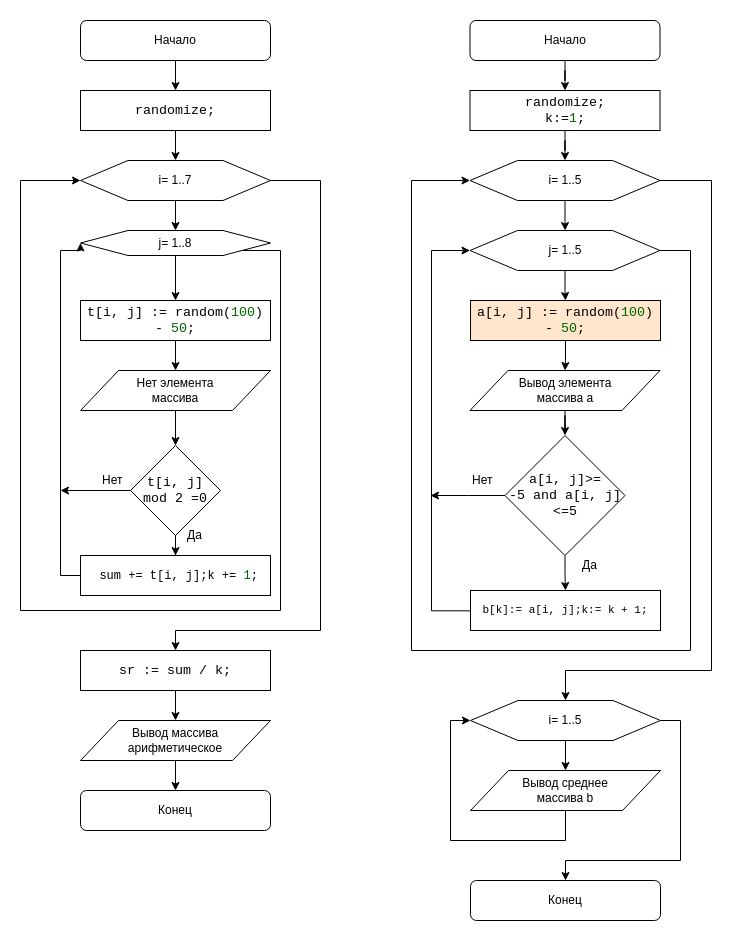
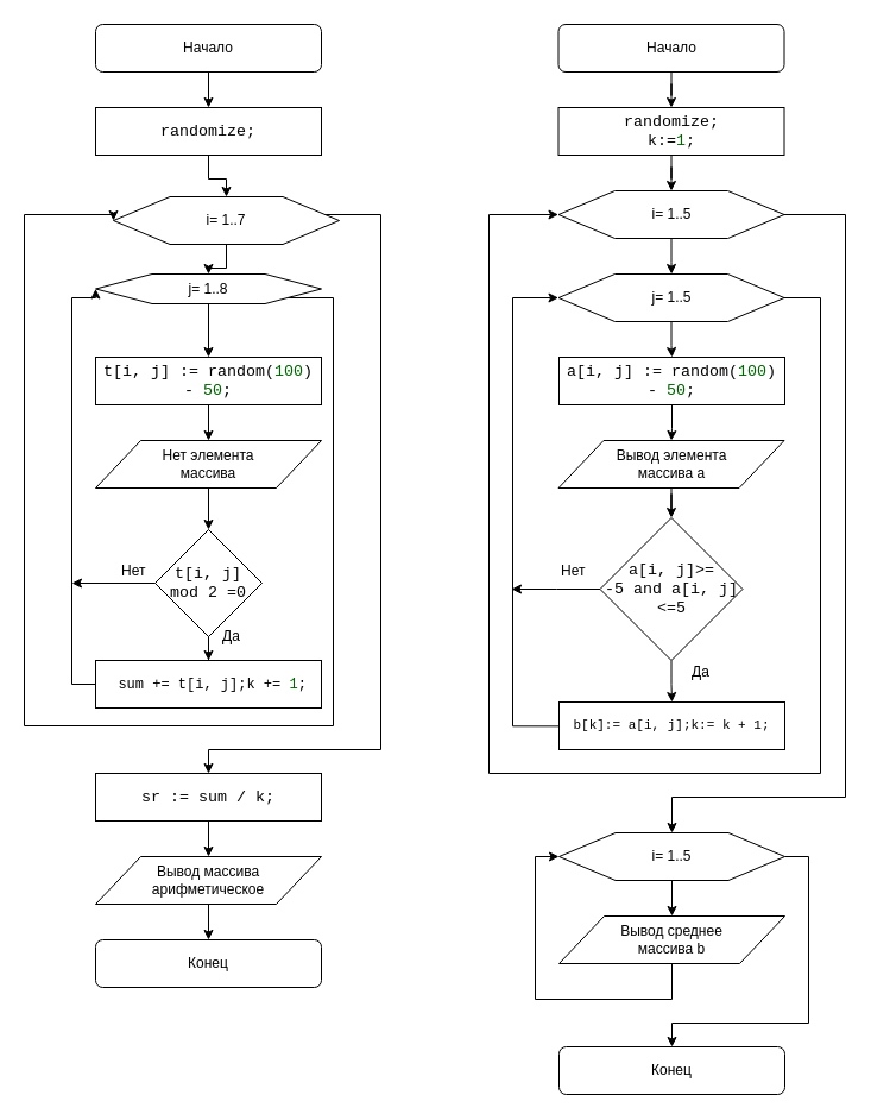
- <mxCell id="8" value="i= 1..7" style="shape=hexagon;perimeter=hexagonPerimeter2;whiteSpace=wrap;html=1;" parent="1" vertex="1"><mxGeometry x="80" y="160" width="190" height="40" as="geometry" /></mxCell>
+ <mxCell id="8" value="i= 1..7" style="shape=hexagon;perimeter=hexagonPerimeter2;whiteSpace=wrap;html=1;" parent="1" vertex="1"><mxGeometry x="95" y="165" width="190" height="40" as="geometry" /></mxCell>
- <mxCell id="43" value="&lt;span lang=&quot;EN-US&quot; style=&quot;font-size: 10pt ; font-family: &amp;#34;courier new&amp;#34;&quot;&gt;a[i, j] := random(&lt;/span&gt;&lt;span lang=&quot;EN-US&quot; style=&quot;font-size: 10.0pt ; font-family: &amp;#34;courier new&amp;#34; ; color: darkgreen&quot;&gt;100&lt;/span&gt;&lt;span lang=&quot;EN-US&quot; style=&quot;font-size: 10pt ; font-family: &amp;#34;courier new&amp;#34;&quot;&gt;) - &lt;/span&gt;&lt;span lang=&quot;EN-US&quot; style=&quot;font-size: 10.0pt ; font-family: &amp;#34;courier new&amp;#34; ; color: darkgreen&quot;&gt;50&lt;/span&gt;&lt;span lang=&quot;EN-US&quot; style=&quot;font-size: 10pt ; font-family: &amp;#34;courier new&amp;#34;&quot;&gt;;&lt;/span&gt;" style="rounded=0;whiteSpace=wrap;html=1;fillColor=#ffe6cc;" vertex="1" parent="1"><mxGeometry x="470" y="300" width="190" height="40" as="geometry" /></mxCell>
+ <mxCell id="43" value="&lt;span lang=&quot;EN-US&quot; style=&quot;font-size: 10pt ; font-family: &amp;#34;courier new&amp;#34;&quot;&gt;a[i, j] := random(&lt;/span&gt;&lt;span lang=&quot;EN-US&quot; style=&quot;font-size: 10.0pt ; font-family: &amp;#34;courier new&amp;#34; ; color: darkgreen&quot;&gt;100&lt;/span&gt;&lt;span lang=&quot;EN-US&quot; style=&quot;font-size: 10pt ; font-family: &amp;#34;courier new&amp;#34;&quot;&gt;) - &lt;/span&gt;&lt;span lang=&quot;EN-US&quot; style=&quot;font-size: 10.0pt ; font-family: &amp;#34;courier new&amp;#34; ; color: darkgreen&quot;&gt;50&lt;/span&gt;&lt;span lang=&quot;EN-US&quot; style=&quot;font-size: 10pt ; font-family: &amp;#34;courier new&amp;#34;&quot;&gt;;&lt;/span&gt;" style="rounded=0;whiteSpace=wrap;html=1;" vertex="1" parent="1"><mxGeometry x="470" y="300" width="190" height="40" as="geometry" /></mxCell>
